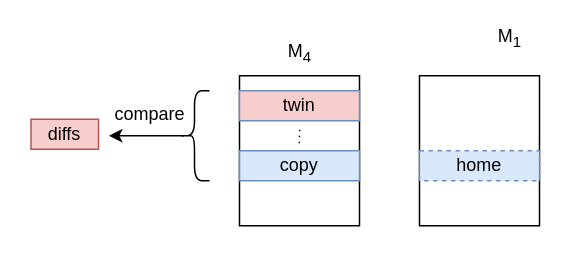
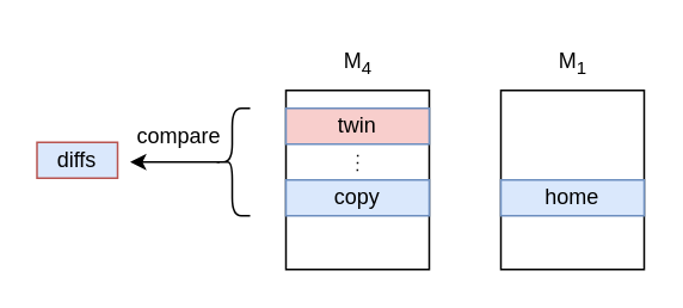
- <mxCell id="13" value="M&lt;sub&gt;1&lt;/sub&gt;" style="text;html=1;align=center;verticalAlign=middle;resizable=0;points=[];autosize=1;strokeColor=none;fillColor=none;" vertex="1" parent="1"><mxGeometry x="319" y="10" width="40" height="30" as="geometry" /></mxCell>
+ <mxCell id="13" value="M&lt;sub&gt;1&lt;/sub&gt;" style="text;html=1;align=center;verticalAlign=middle;resizable=0;points=[];autosize=1;strokeColor=none;fillColor=none;" vertex="1" parent="1"><mxGeometry x="299" y="20" width="40" height="30" as="geometry" /></mxCell>
- <mxCell id="11" value="diffs" style="rounded=0;whiteSpace=wrap;html=1;fillColor=#f8cecc;strokeColor=#b85450;" vertex="1" parent="1"><mxGeometry x="20" y="79" width="45" height="20" as="geometry" /></mxCell>
+ <mxCell id="11" value="diffs" style="rounded=0;whiteSpace=wrap;html=1;fillColor=#dae8fc;strokeColor=#b85450;" vertex="1" parent="1"><mxGeometry x="20" y="79" width="45" height="20" as="geometry" /></mxCell>
- <mxCell id="4" value="home" style="rounded=0;whiteSpace=wrap;html=1;fillColor=#dae8fc;strokeColor=#6c8ebf;dashed=1;" vertex="1" parent="1"><mxGeometry x="279" y="100" width="80" height="20" as="geometry" /></mxCell>
+ <mxCell id="4" value="home" style="rounded=0;whiteSpace=wrap;html=1;fillColor=#dae8fc;strokeColor=#6c8ebf;" vertex="1" parent="1"><mxGeometry x="279" y="100" width="80" height="20" as="geometry" /></mxCell>
